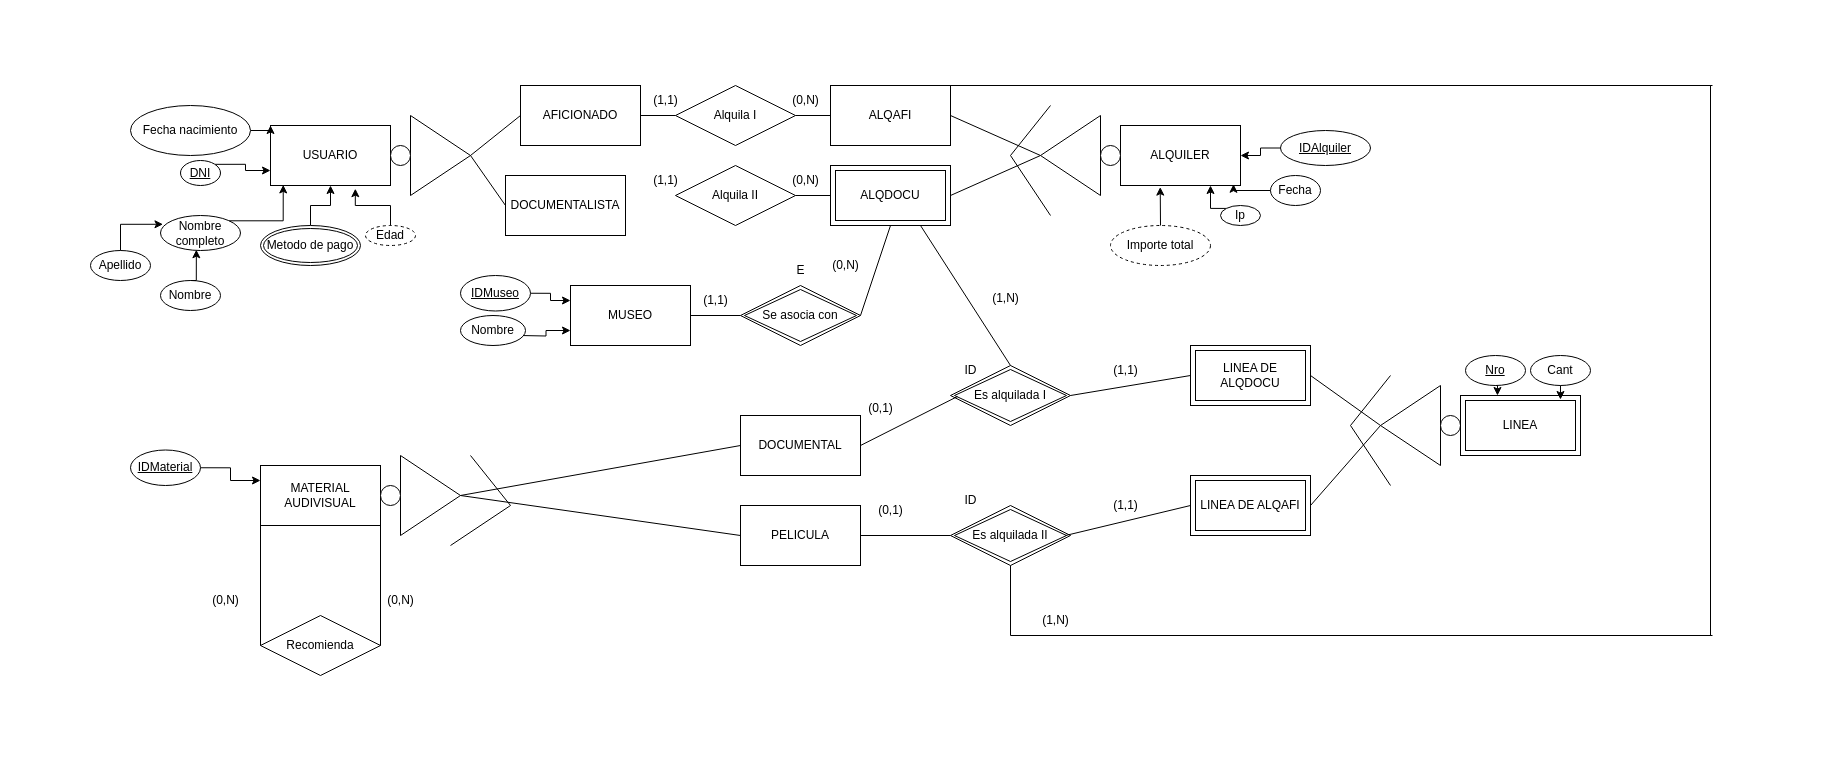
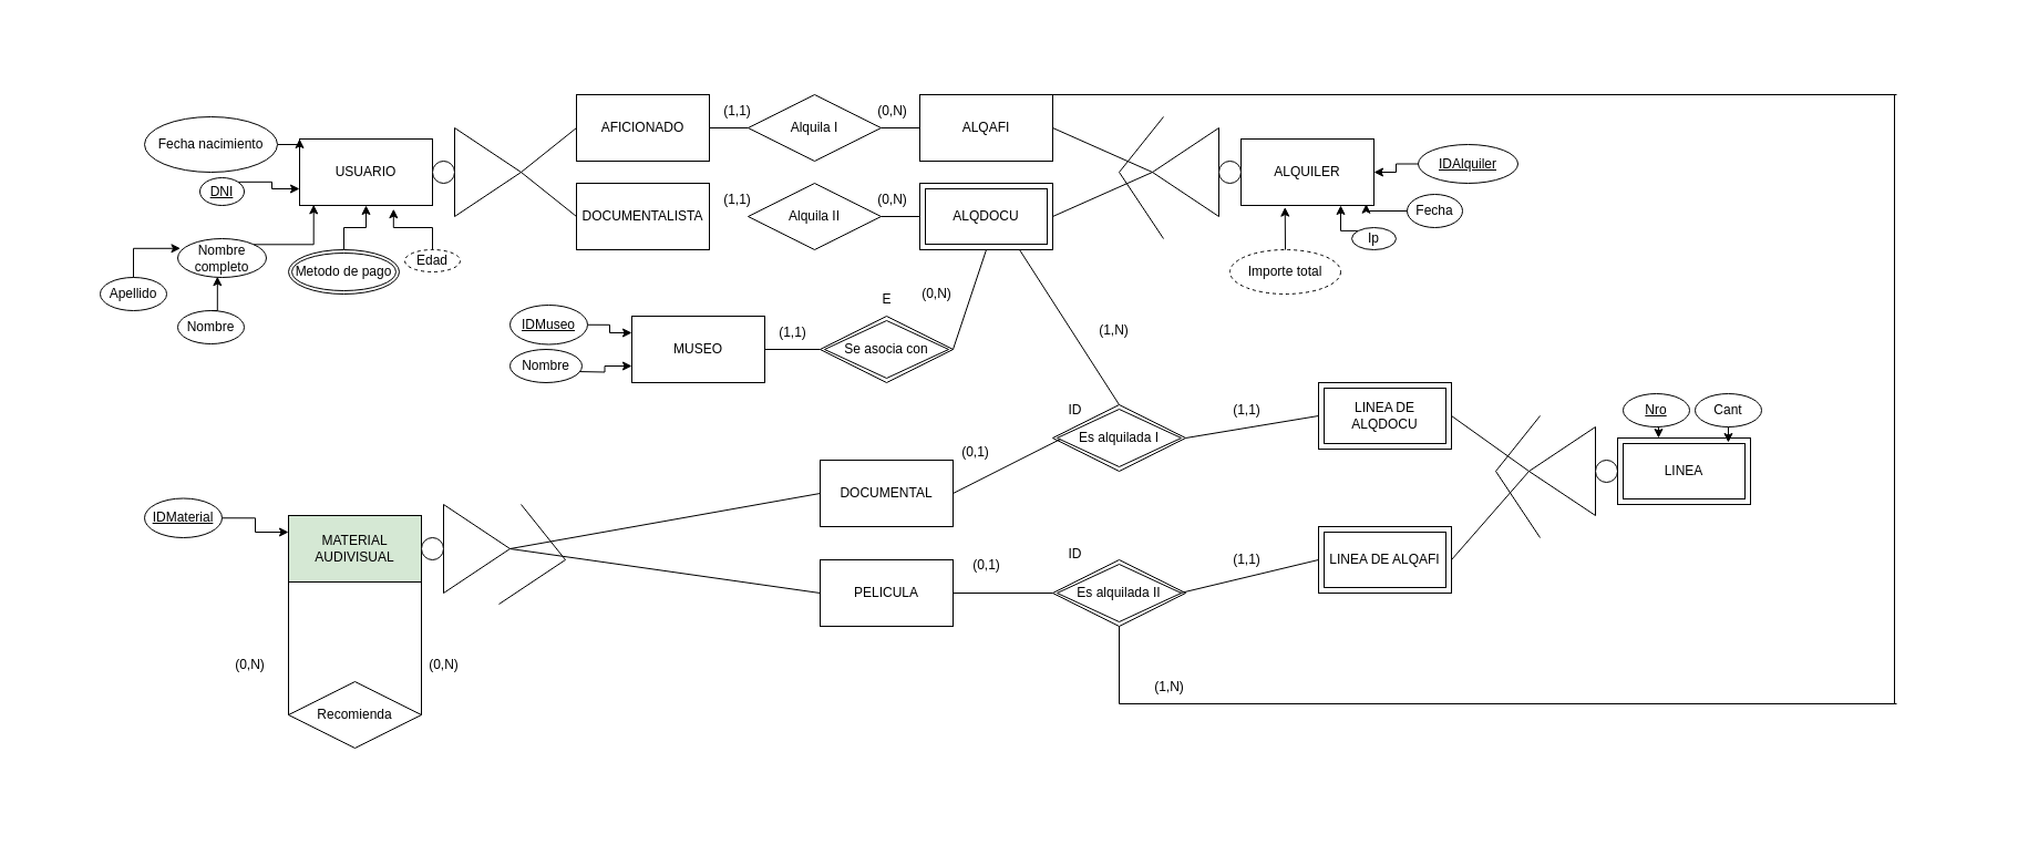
- <mxCell id="4" value="DOCUMENTALISTA" style="whiteSpace=wrap;html=1;" vertex="1" parent="1"><mxGeometry x="505" y="175" width="120" height="60" as="geometry" /></mxCell>
+ <mxCell id="4" value="DOCUMENTALISTA" style="whiteSpace=wrap;html=1;" vertex="1" parent="1"><mxGeometry x="520" y="165" width="120" height="60" as="geometry" /></mxCell>
- <mxCell id="23" value="&lt;div&gt;MATERIAL AUDIVISUAL&lt;br&gt;&lt;/div&gt;" style="whiteSpace=wrap;html=1;" vertex="1" parent="1"><mxGeometry x="260" y="465" width="120" height="60" as="geometry" /></mxCell>
+ <mxCell id="23" value="&lt;div&gt;MATERIAL AUDIVISUAL&lt;br&gt;&lt;/div&gt;" style="whiteSpace=wrap;html=1;fillColor=#d5e8d4;" vertex="1" parent="1"><mxGeometry x="260" y="465" width="120" height="60" as="geometry" /></mxCell>
